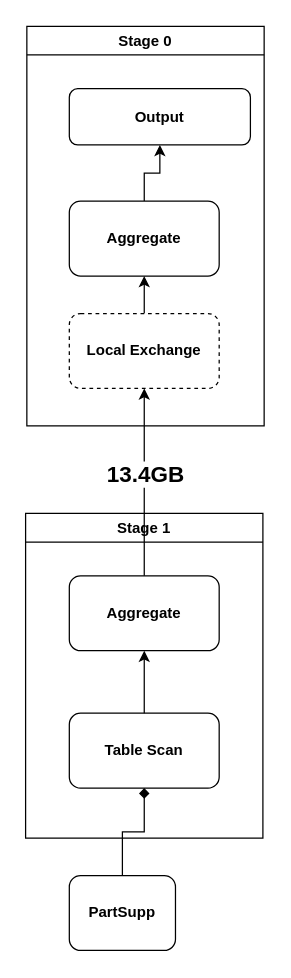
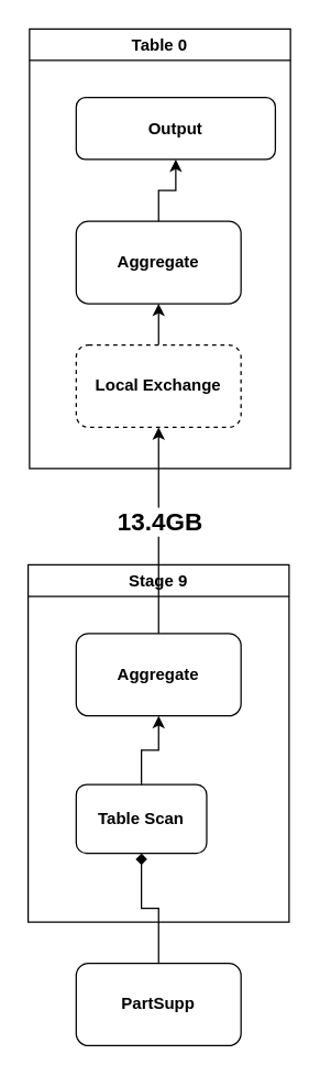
- <mxCell id="2" value="Stage 0" style="swimlane;whiteSpace=wrap;html=1;" parent="1" vertex="1"><mxGeometry x="21" y="20" width="190" height="320" as="geometry" /></mxCell>
+ <mxCell id="2" value="Table 0" style="swimlane;whiteSpace=wrap;html=1;" parent="1" vertex="1"><mxGeometry x="21" y="20" width="190" height="320" as="geometry" /></mxCell>
- <mxCell id="8" value="Stage 1" style="swimlane;whiteSpace=wrap;html=1;" parent="1" vertex="1"><mxGeometry x="20" y="410" width="190" height="260" as="geometry" /></mxCell>
+ <mxCell id="8" value="Stage 9" style="swimlane;whiteSpace=wrap;html=1;" parent="1" vertex="1"><mxGeometry x="20" y="410" width="190" height="260" as="geometry" /></mxCell>
- <mxCell id="9" value="&lt;b&gt;Table Scan&lt;/b&gt;" style="rounded=1;whiteSpace=wrap;html=1;" parent="8" vertex="1"><mxGeometry x="35" y="160" width="120" height="60" as="geometry" /></mxCell>
+ <mxCell id="9" value="&lt;b&gt;Table Scan&lt;/b&gt;" style="rounded=1;whiteSpace=wrap;html=1;" parent="8" vertex="1"><mxGeometry x="35" y="160" width="95" height="50" as="geometry" /></mxCell>
- <mxCell id="13" value="&lt;b&gt;PartSupp&lt;/b&gt;" style="rounded=1;whiteSpace=wrap;html=1;" parent="1" vertex="1"><mxGeometry x="55" y="700" width="85" height="60" as="geometry" /></mxCell>
+ <mxCell id="13" value="&lt;b&gt;PartSupp&lt;/b&gt;" style="rounded=1;whiteSpace=wrap;html=1;" parent="1" vertex="1"><mxGeometry x="55" y="700" width="120" height="60" as="geometry" /></mxCell>
